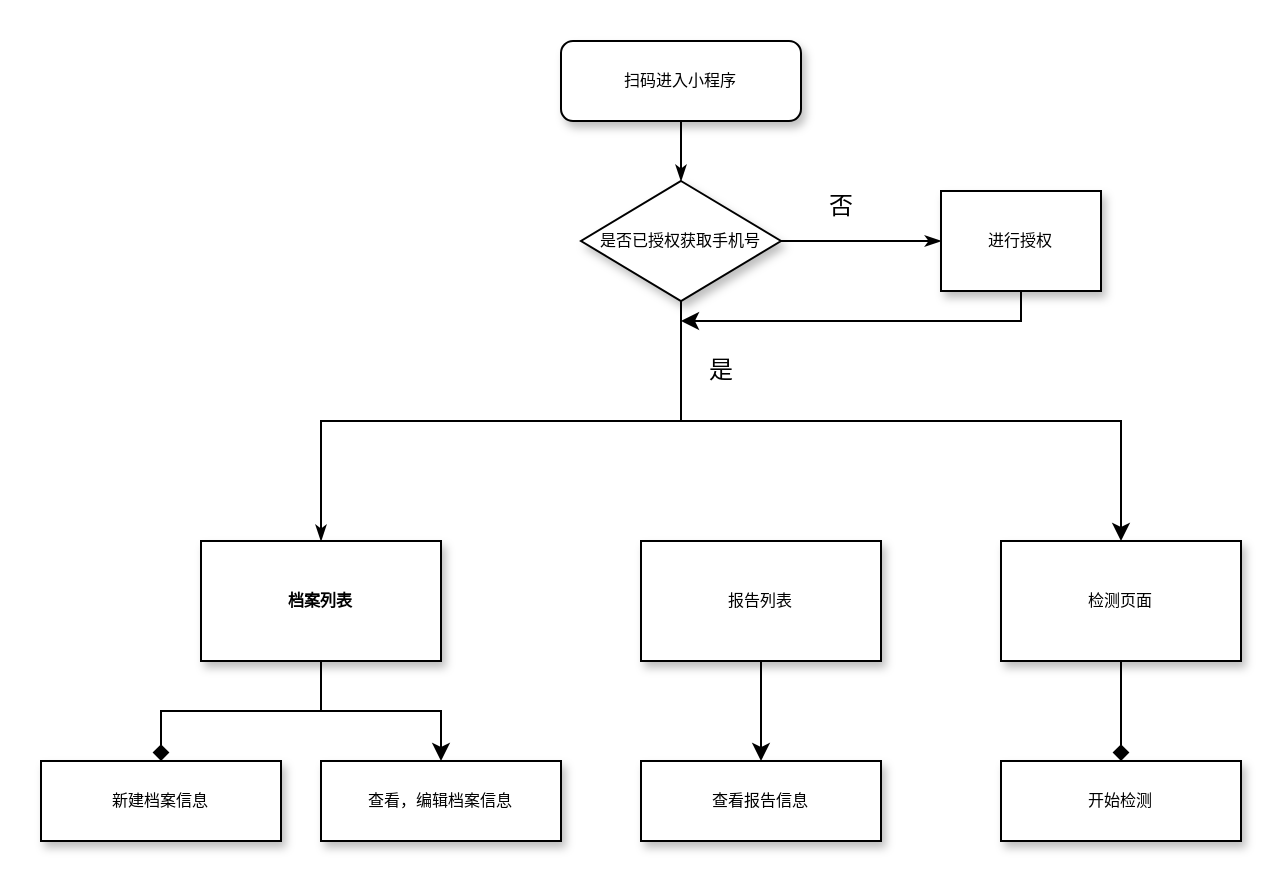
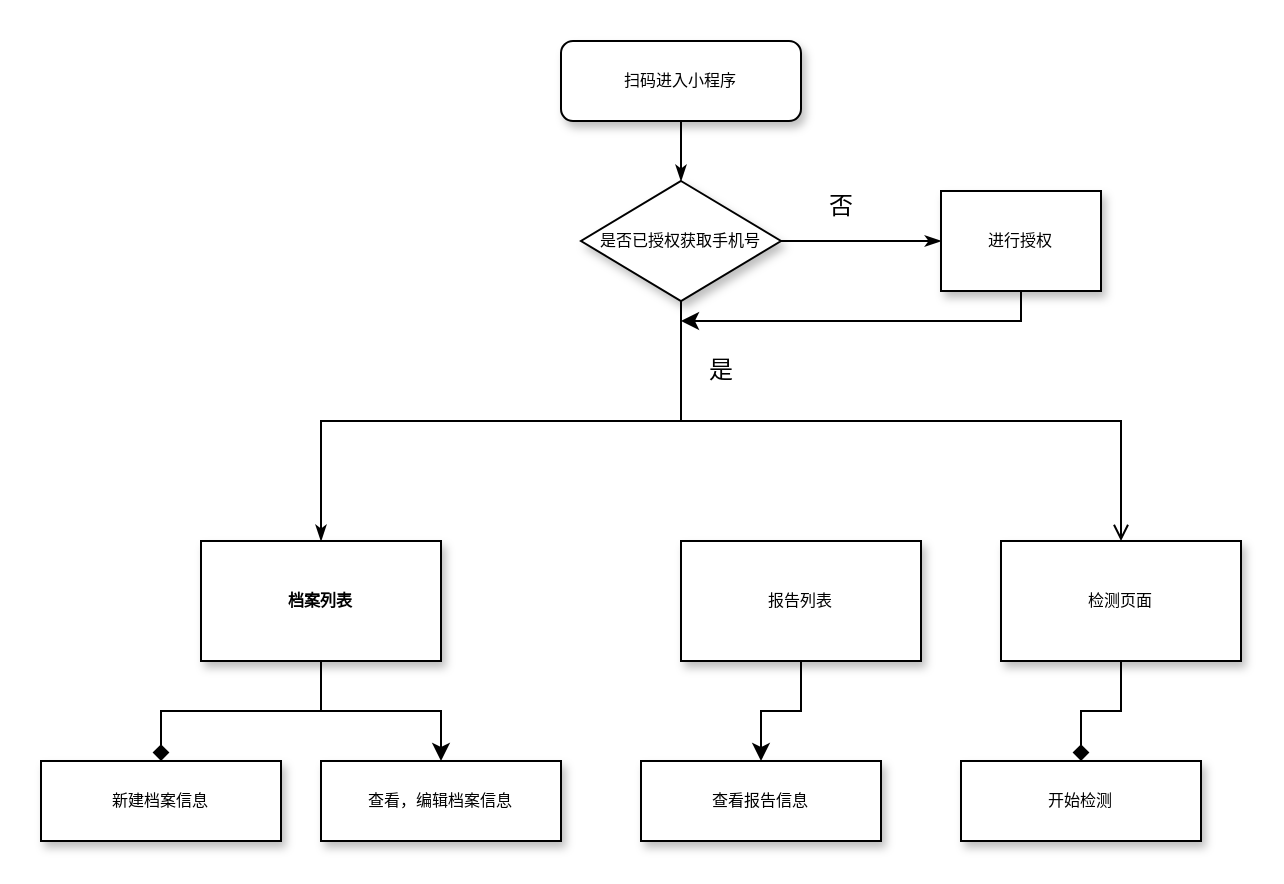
- <mxCell id="5" style="edgeStyle=orthogonalEdgeStyle;rounded=0;orthogonalLoop=1;jettySize=auto;html=1;exitX=0.5;exitY=1;exitDx=0;exitDy=0;" parent="1" source="6" target="18" edge="1"><mxGeometry relative="1" as="geometry" /></mxCell>
+ <mxCell id="5" style="edgeStyle=orthogonalEdgeStyle;rounded=0;orthogonalLoop=1;jettySize=auto;html=1;exitX=0.5;exitY=1;exitDx=0;exitDy=0;endArrow=open;" parent="1" source="6" target="18" edge="1"><mxGeometry relative="1" as="geometry" /></mxCell>
- <mxCell id="16" value="报告列表" style="rounded=0;whiteSpace=wrap;html=1;shadow=1;labelBackgroundColor=none;strokeWidth=1;fontFamily=Verdana;fontSize=8;align=center;" parent="1" vertex="1"><mxGeometry x="320" y="270" width="120" height="60" as="geometry" /></mxCell>
+ <mxCell id="16" value="报告列表" style="rounded=0;whiteSpace=wrap;html=1;shadow=1;labelBackgroundColor=none;strokeWidth=1;fontFamily=Verdana;fontSize=8;align=center;" parent="1" vertex="1"><mxGeometry x="340" y="270" width="120" height="60" as="geometry" /></mxCell>
- <mxCell id="22" value="开始检测" style="whiteSpace=wrap;html=1;rounded=0;shadow=1;labelBackgroundColor=none;strokeWidth=1;fontFamily=Verdana;fontSize=8;align=center;" parent="1" vertex="1"><mxGeometry x="500" y="380" width="120" height="40" as="geometry" /></mxCell>
+ <mxCell id="22" value="开始检测" style="whiteSpace=wrap;html=1;rounded=0;shadow=1;labelBackgroundColor=none;strokeWidth=1;fontFamily=Verdana;fontSize=8;align=center;" parent="1" vertex="1"><mxGeometry x="480" y="380" width="120" height="40" as="geometry" /></mxCell>
